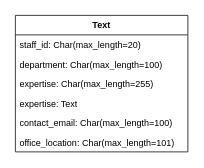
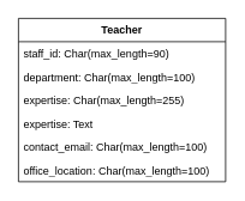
- <mxCell id="2" value="&lt;b&gt;Text&lt;/b&gt;" style="swimlane;fontStyle=0;childLayout=stackLayout;horizontal=1;startSize=26;fillColor=none;horizontalStack=0;resizeParent=1;resizeParentMax=0;resizeLast=0;collapsible=1;marginBottom=0;whiteSpace=wrap;html=1;" parent="1" vertex="1"><mxGeometry x="20" y="20" width="230" height="182" as="geometry" /></mxCell>
+ <mxCell id="2" value="&lt;b&gt;Teacher&lt;/b&gt;" style="swimlane;fontStyle=0;childLayout=stackLayout;horizontal=1;startSize=26;fillColor=none;horizontalStack=0;resizeParent=1;resizeParentMax=0;resizeLast=0;collapsible=1;marginBottom=0;whiteSpace=wrap;html=1;" parent="1" vertex="1"><mxGeometry x="20" y="20" width="230" height="182" as="geometry" /></mxCell>
- <mxCell id="3" value="staff_id: Char(max_length=20)" style="text;strokeColor=none;fillColor=none;align=left;verticalAlign=top;spacingLeft=4;spacingRight=4;overflow=hidden;rotatable=0;points=[[0,0.5],[1,0.5]];portConstraint=eastwest;whiteSpace=wrap;html=1;" parent="2" vertex="1"><mxGeometry y="26" width="230" height="26" as="geometry" /></mxCell>
+ <mxCell id="3" value="staff_id: Char(max_length=90)" style="text;strokeColor=none;fillColor=none;align=left;verticalAlign=top;spacingLeft=4;spacingRight=4;overflow=hidden;rotatable=0;points=[[0,0.5],[1,0.5]];portConstraint=eastwest;whiteSpace=wrap;html=1;" parent="2" vertex="1"><mxGeometry y="26" width="230" height="26" as="geometry" /></mxCell>
- <mxCell id="8" value="office_location: Char(max_length=101)" style="text;strokeColor=none;fillColor=none;align=left;verticalAlign=top;spacingLeft=4;spacingRight=4;overflow=hidden;rotatable=0;points=[[0,0.5],[1,0.5]];portConstraint=eastwest;whiteSpace=wrap;html=1;" vertex="1" parent="2"><mxGeometry y="156" width="230" height="26" as="geometry" /></mxCell>
+ <mxCell id="8" value="office_location: Char(max_length=100)" style="text;strokeColor=none;fillColor=none;align=left;verticalAlign=top;spacingLeft=4;spacingRight=4;overflow=hidden;rotatable=0;points=[[0,0.5],[1,0.5]];portConstraint=eastwest;whiteSpace=wrap;html=1;" vertex="1" parent="2"><mxGeometry y="156" width="230" height="26" as="geometry" /></mxCell>
